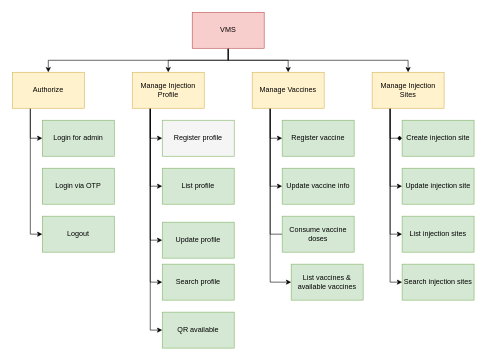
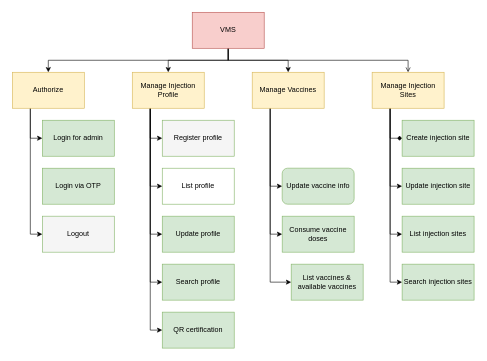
- <mxCell id="5" style="edgeStyle=orthogonalEdgeStyle;rounded=0;orthogonalLoop=1;jettySize=auto;html=1;exitX=0.5;exitY=1;exitDx=0;exitDy=0;entryX=0.5;entryY=0;entryDx=0;entryDy=0;" parent="1" source="6" target="32" edge="1"><mxGeometry relative="1" as="geometry" /></mxCell>
+ <mxCell id="5" style="edgeStyle=orthogonalEdgeStyle;rounded=0;orthogonalLoop=1;jettySize=auto;html=1;exitX=0.5;exitY=1;exitDx=0;exitDy=0;entryX=0.5;entryY=0;entryDx=0;entryDy=0;endArrow=open;" parent="1" source="6" target="32" edge="1"><mxGeometry relative="1" as="geometry" /></mxCell>
- <mxCell id="20" style="edgeStyle=orthogonalEdgeStyle;rounded=0;orthogonalLoop=1;jettySize=auto;html=1;exitX=0.25;exitY=1;exitDx=0;exitDy=0;entryX=0;entryY=0.5;entryDx=0;entryDy=0;" parent="1" source="24" target="33" edge="1"><mxGeometry relative="1" as="geometry" /></mxCell>
- <mxCell id="33" value="Register vaccine" style="rounded=0;whiteSpace=wrap;html=1;fillColor=#d5e8d4;strokeColor=#82b366;" parent="1" vertex="1"><mxGeometry x="470" y="200" width="120" height="60" as="geometry" /></mxCell>
- <mxCell id="26" value="List profile" style="rounded=0;whiteSpace=wrap;html=1;fillColor=#d5e8d4;strokeColor=#82b366;" parent="1" vertex="1"><mxGeometry x="270" y="280" width="120" height="60" as="geometry" /></mxCell>
+ <mxCell id="26" value="List profile" style="rounded=0;whiteSpace=wrap;html=1;fillColor=#ffffff;strokeColor=#82b366;" parent="1" vertex="1"><mxGeometry x="270" y="280" width="120" height="60" as="geometry" /></mxCell>
- <mxCell id="34" value="Update vaccine info" style="rounded=0;whiteSpace=wrap;html=1;fillColor=#d5e8d4;strokeColor=#82b366;" parent="1" vertex="1"><mxGeometry x="470" y="280" width="120" height="60" as="geometry" /></mxCell>
+ <mxCell id="34" value="Update vaccine info" style="whiteSpace=wrap;html=1;fillColor=#d5e8d4;strokeColor=#82b366;rounded=1;" parent="1" vertex="1"><mxGeometry x="470" y="280" width="120" height="60" as="geometry" /></mxCell>
- <mxCell id="11" value="Logout" style="rounded=0;whiteSpace=wrap;html=1;fillColor=#d5e8d4;strokeColor=#82b366;" parent="1" vertex="1"><mxGeometry x="70" y="360" width="120" height="60" as="geometry" /></mxCell>
+ <mxCell id="11" value="Logout" style="rounded=0;whiteSpace=wrap;html=1;fillColor=#f5f5f5;strokeColor=#82b366;" parent="1" vertex="1"><mxGeometry x="70" y="360" width="120" height="60" as="geometry" /></mxCell>
- <mxCell id="22" style="edgeStyle=orthogonalEdgeStyle;rounded=0;orthogonalLoop=1;jettySize=auto;html=1;exitX=0.25;exitY=1;exitDx=0;exitDy=0;entryX=0;entryY=0.5;entryDx=0;entryDy=0;endArrow=none;endFill=1;" parent="1" source="24" target="37" edge="1"><mxGeometry relative="1" as="geometry" /></mxCell>
+ <mxCell id="22" style="edgeStyle=orthogonalEdgeStyle;rounded=0;orthogonalLoop=1;jettySize=auto;html=1;exitX=0.25;exitY=1;exitDx=0;exitDy=0;entryX=0;entryY=0.5;entryDx=0;entryDy=0;endArrow=classic;endFill=1;" parent="1" source="24" target="37" edge="1"><mxGeometry relative="1" as="geometry" /></mxCell>
- <mxCell id="19" value="Update profile" style="rounded=0;whiteSpace=wrap;html=1;fillColor=#d5e8d4;strokeColor=#82b366;" parent="1" vertex="1"><mxGeometry x="270" y="370" width="120" height="60" as="geometry" /></mxCell>
+ <mxCell id="19" value="Update profile" style="rounded=0;whiteSpace=wrap;html=1;fillColor=#d5e8d4;strokeColor=#82b366;" parent="1" vertex="1"><mxGeometry x="270" y="360" width="120" height="60" as="geometry" /></mxCell>
- <mxCell id="27" value="QR available" style="rounded=0;whiteSpace=wrap;html=1;fillColor=#d5e8d4;strokeColor=#82b366;" parent="1" vertex="1"><mxGeometry x="270" y="520" width="120" height="60" as="geometry" /></mxCell>
+ <mxCell id="27" value="QR certification" style="rounded=0;whiteSpace=wrap;html=1;fillColor=#d5e8d4;strokeColor=#82b366;" parent="1" vertex="1"><mxGeometry x="270" y="520" width="120" height="60" as="geometry" /></mxCell>
